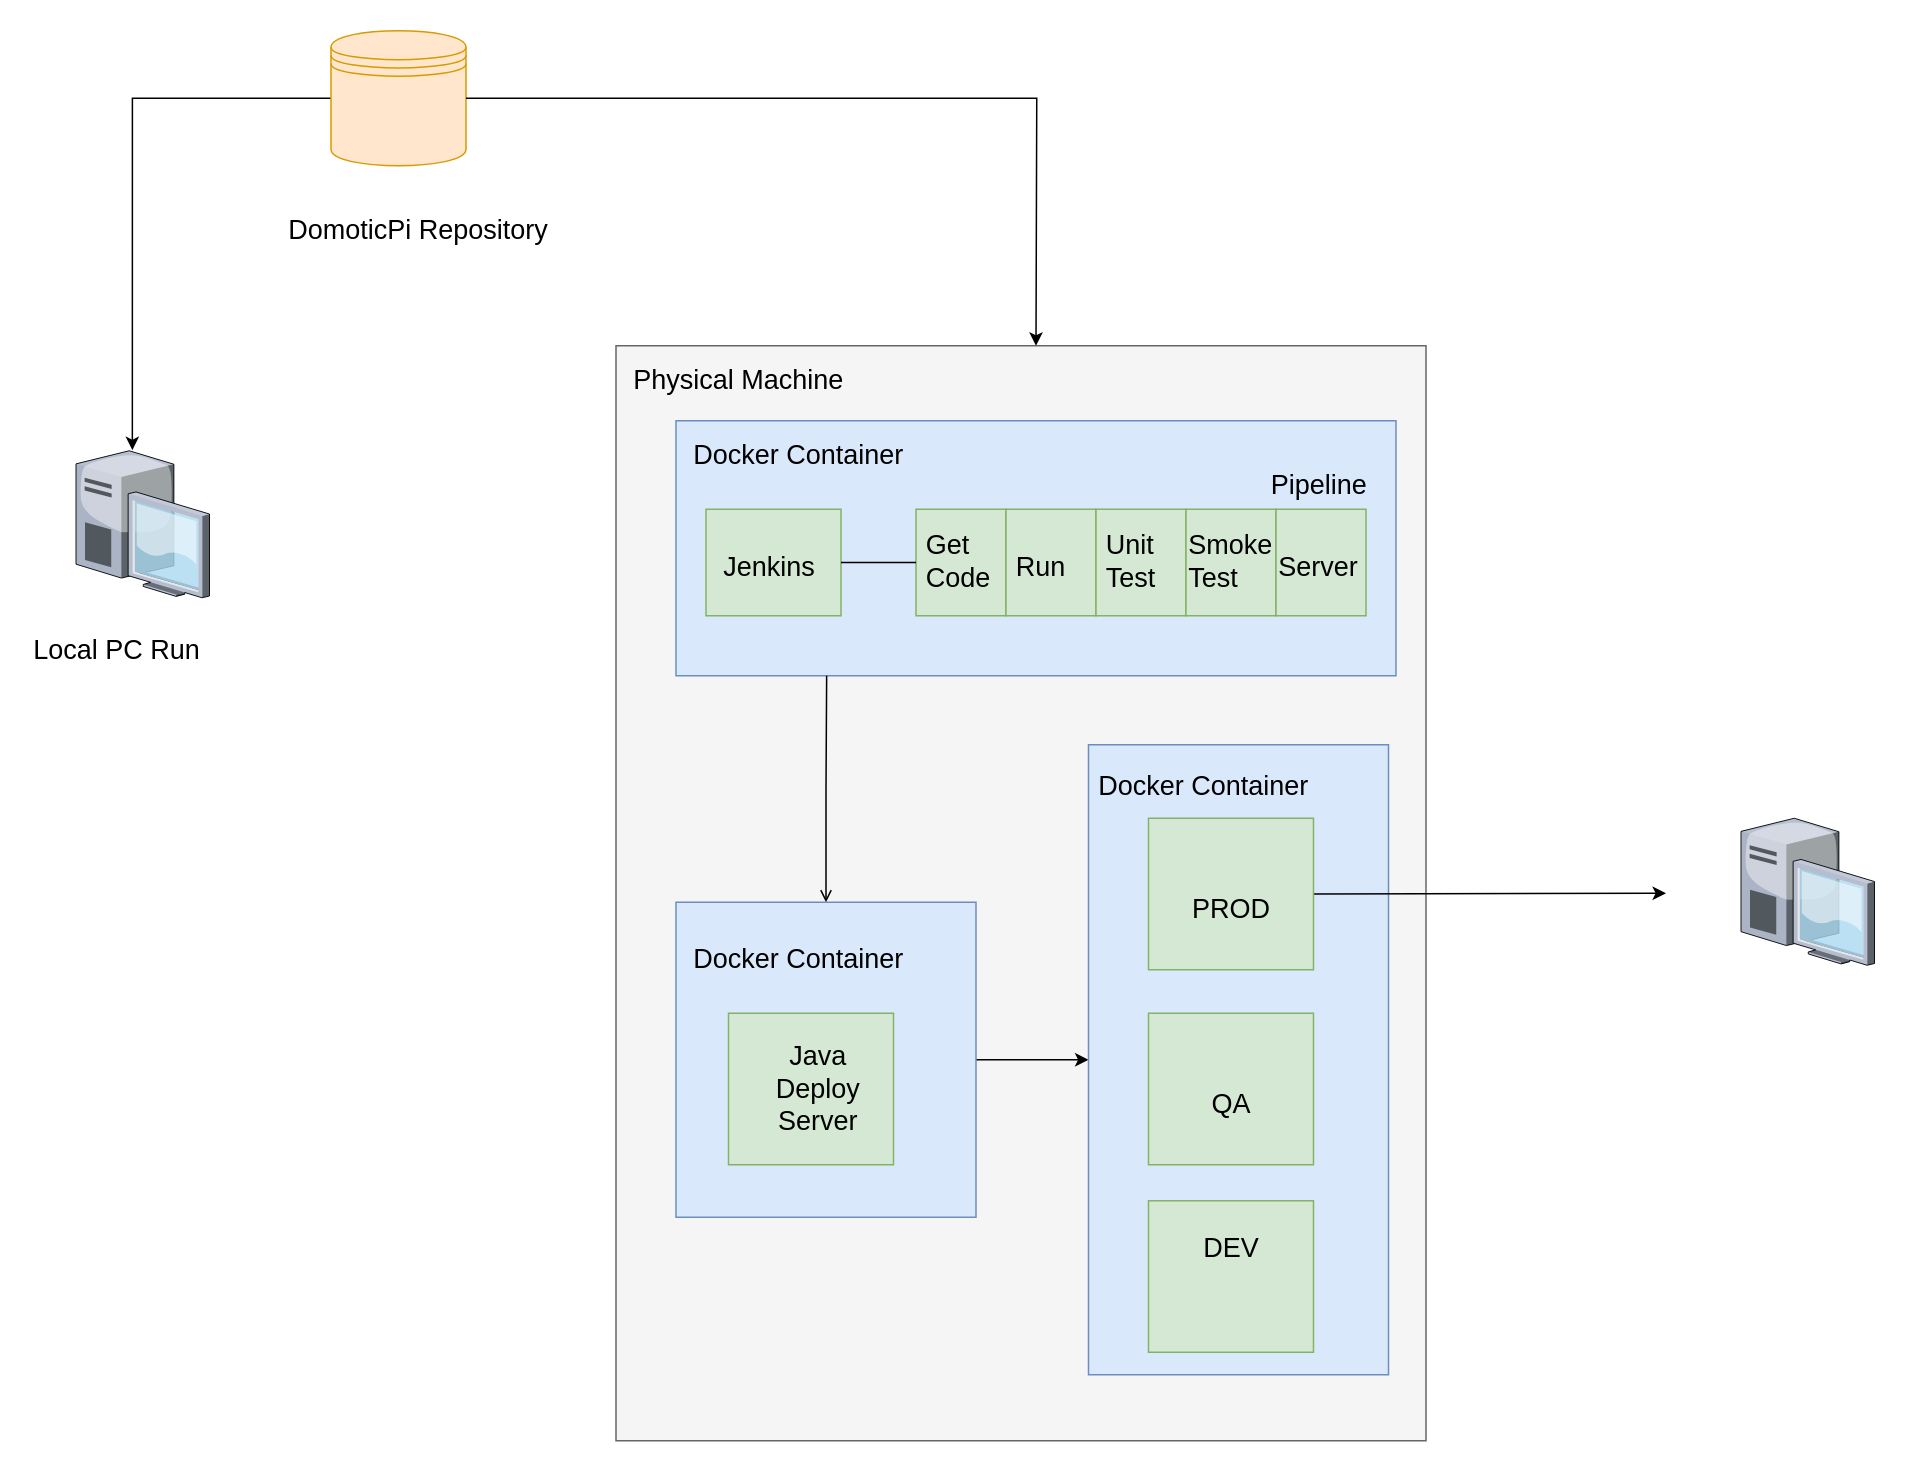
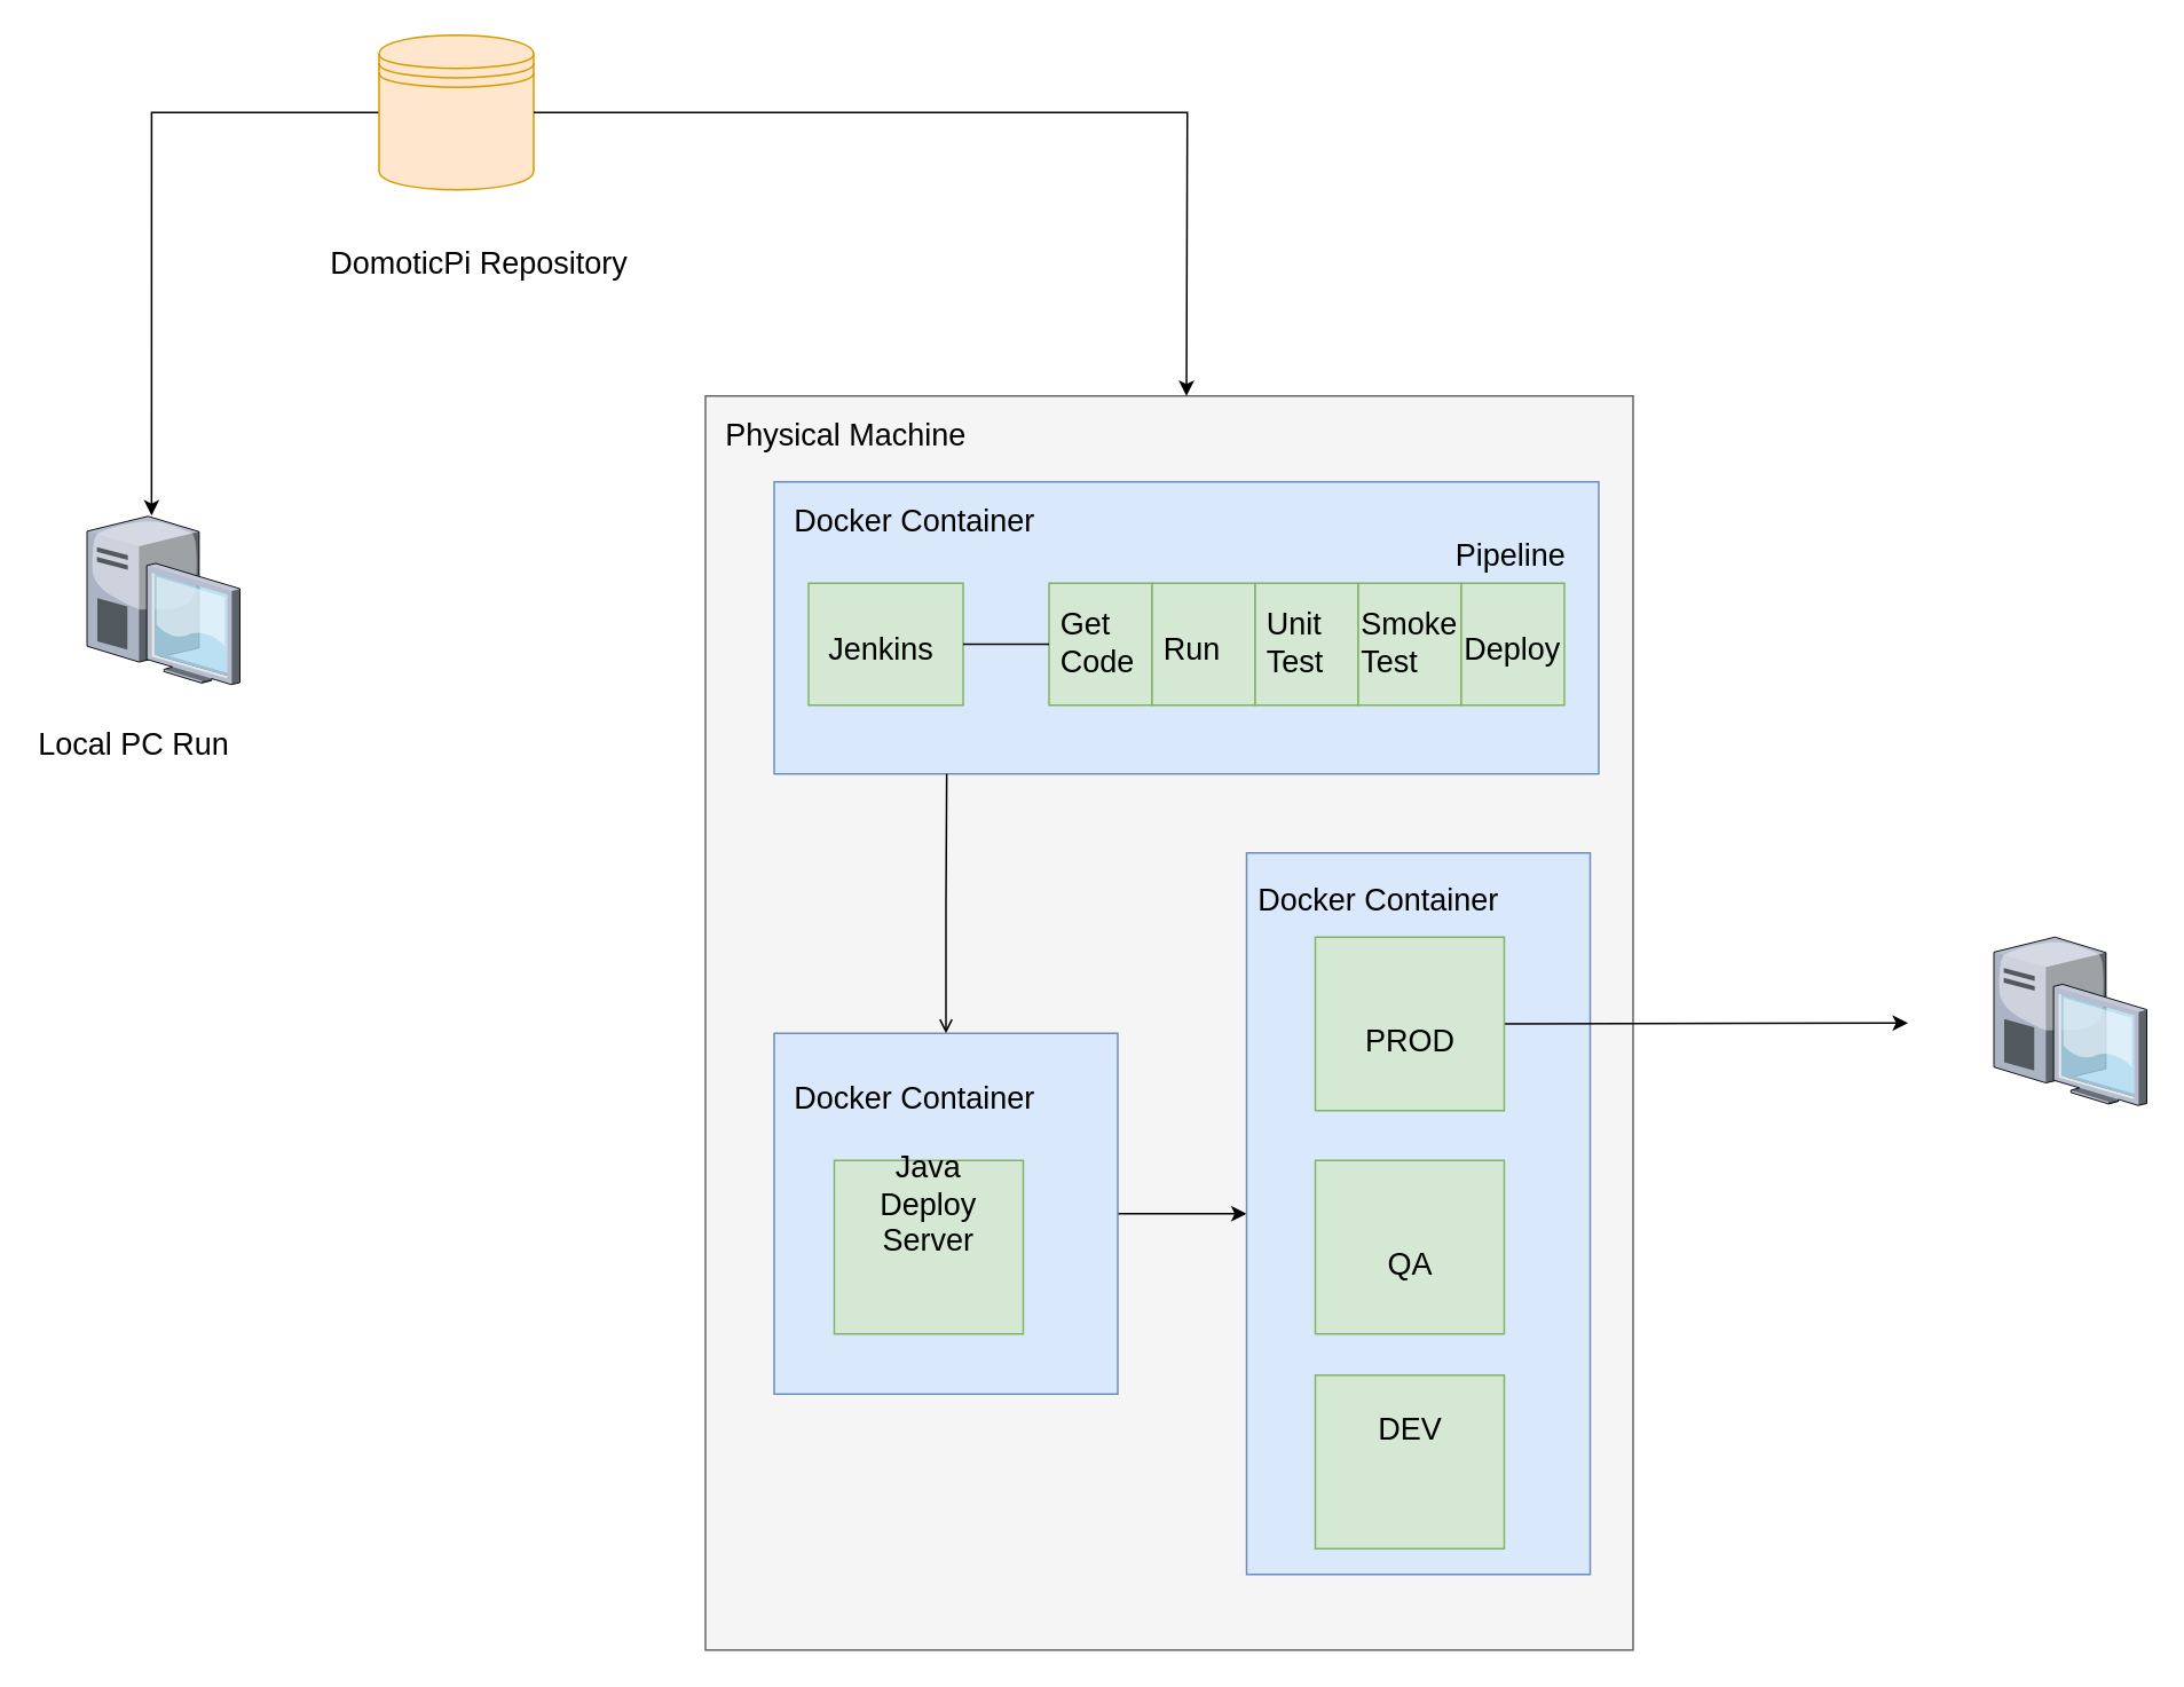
- <mxCell id="28" value="Server" style="text;html=1;resizable=0;points=[];autosize=1;align=left;verticalAlign=top;spacingTop=-4;fontSize=18;" vertex="1" parent="1"><mxGeometry x="850" y="364.5" width="70" height="20" as="geometry" /></mxCell>
+ <mxCell id="28" value="Deploy" style="text;html=1;resizable=0;points=[];autosize=1;align=left;verticalAlign=top;spacingTop=-4;fontSize=18;" vertex="1" parent="1"><mxGeometry x="850" y="364.5" width="70" height="20" as="geometry" /></mxCell>
- <mxCell id="32" value="Java Deploy Server" style="text;html=1;strokeColor=none;fillColor=none;align=center;verticalAlign=middle;whiteSpace=wrap;rounded=0;fontSize=18;" vertex="1" parent="1"><mxGeometry x="505" y="705.5" width="80" height="40" as="geometry" /></mxCell>
+ <mxCell id="32" value="Java Deploy Server" style="text;html=1;strokeColor=none;fillColor=none;align=center;verticalAlign=middle;whiteSpace=wrap;rounded=0;fontSize=18;" vertex="1" parent="1"><mxGeometry x="500" y="680.5" width="80" height="40" as="geometry" /></mxCell>
